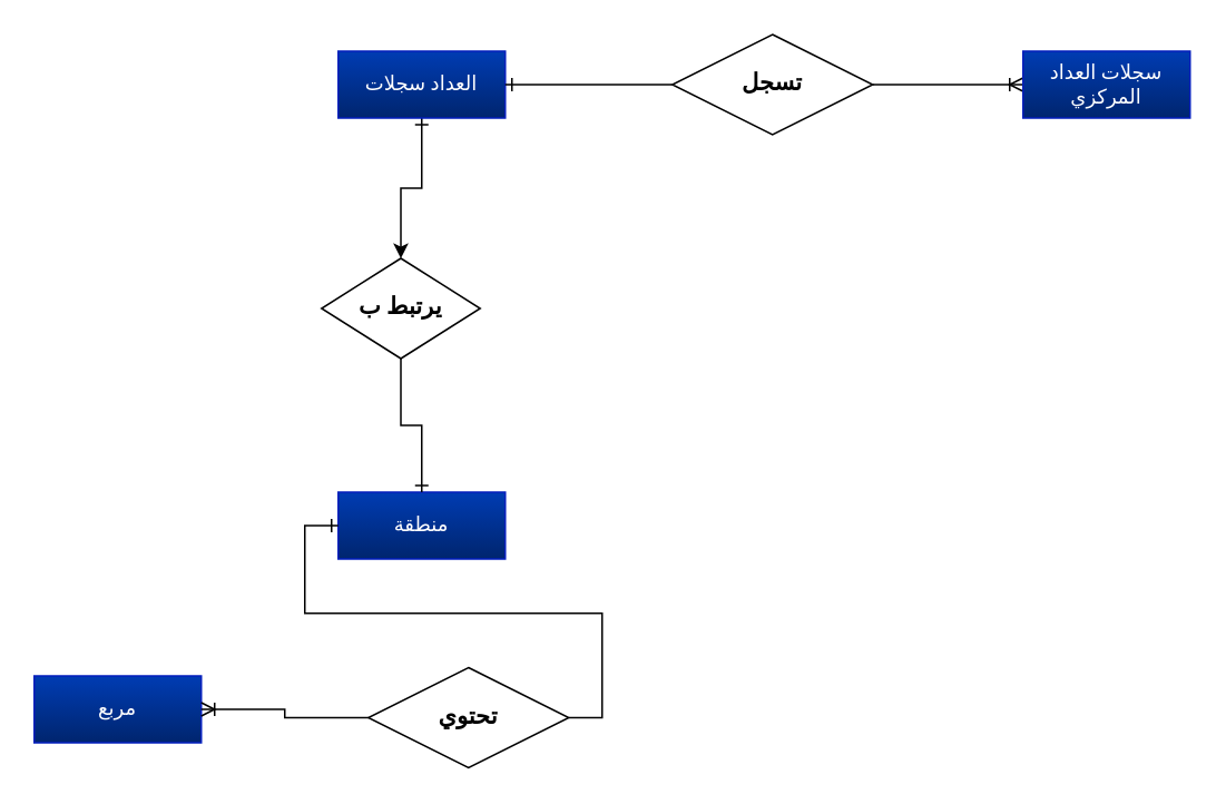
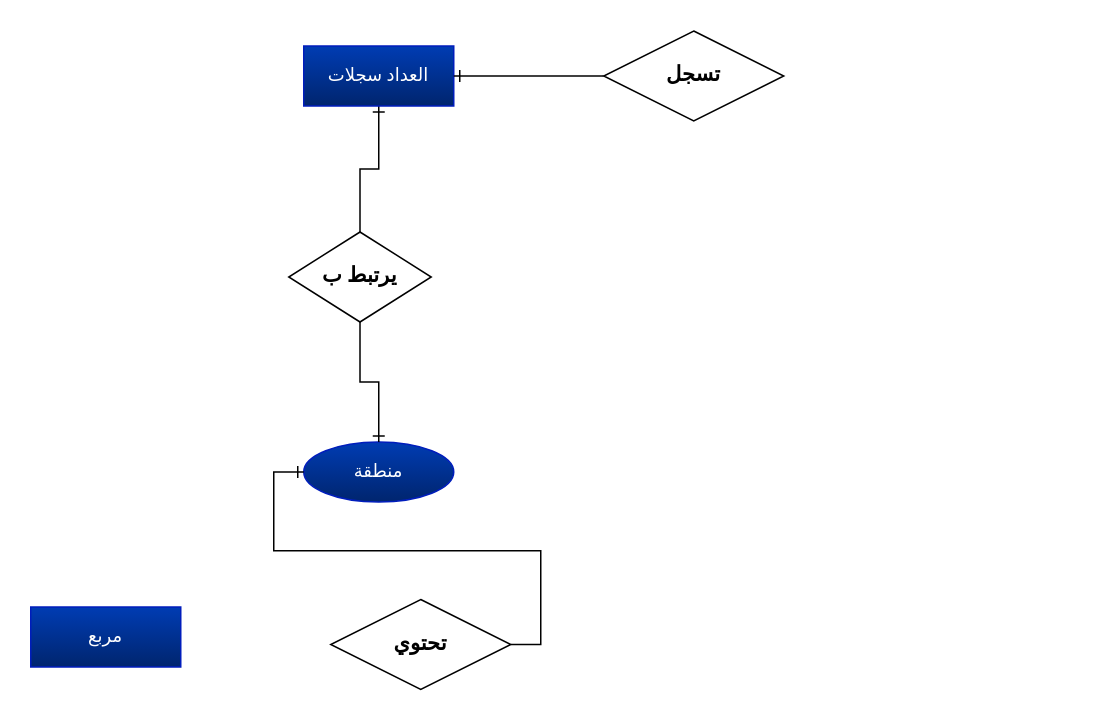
- <mxCell id="7" value="" style="edgeStyle=orthogonalEdgeStyle;rounded=0;orthogonalLoop=1;jettySize=auto;html=1;exitX=0;exitY=0.5;exitDx=0;exitDy=0;entryX=1;entryY=0.5;entryDx=0;entryDy=0;endArrow=none;startFill=0;startArrow=ERoneToMany;fontSize=14;spacingBottom=0;spacingLeft=20;fontStyle=1" parent="1" source="8" target="10" edge="1"><mxGeometry x="-0.333" y="-10" relative="1" as="geometry"><mxPoint as="offset" /></mxGeometry></mxCell>
- <mxCell id="8" value="سجلات العداد المركزي" style="whiteSpace=wrap;html=1;align=center;fontFamily=Readex Pro;fontSize=12;fontStyle=0;fontSource=https%3A%2F%2Ffonts.googleapis.com%2Fcss%3Ffamily%3DReadex%2BPro;gradientDirection=south;shadow=0;glass=0;rounded=0;fillColor=#003CB3;strokeColor=#001DBC;verticalAlign=middle;fontColor=#ffffff;gradientColor=#00256E;" parent="1" vertex="1"><mxGeometry x="612" y="30" width="100" height="40" as="geometry" /></mxCell>
- <mxCell id="3" value="" style="edgeStyle=orthogonalEdgeStyle;rounded=0;orthogonalLoop=1;jettySize=auto;html=1;exitX=0.5;exitY=1;exitDx=0;exitDy=0;entryX=0.5;entryY=0;entryDx=0;entryDy=0;endArrow=classic;startFill=0;startArrow=ERone;fontSize=14;spacingBottom=0;spacingLeft=20;fontStyle=1;" parent="1" source="4" target="6" edge="1"><mxGeometry x="-0.333" y="-10" relative="1" as="geometry"><mxPoint as="offset" /></mxGeometry></mxCell>
+ <mxCell id="3" value="" style="edgeStyle=orthogonalEdgeStyle;rounded=0;orthogonalLoop=1;jettySize=auto;html=1;exitX=0.5;exitY=1;exitDx=0;exitDy=0;entryX=0.5;entryY=0;entryDx=0;entryDy=0;endArrow=none;startFill=0;startArrow=ERone;fontSize=14;spacingBottom=0;spacingLeft=20;fontStyle=1" parent="1" source="4" target="6" edge="1"><mxGeometry x="-0.333" y="-10" relative="1" as="geometry"><mxPoint as="offset" /></mxGeometry></mxCell>
- <mxCell id="2" value="منطقة" style="whiteSpace=wrap;html=1;align=center;fontFamily=Readex Pro;fontSize=12;fontStyle=0;fontSource=https%3A%2F%2Ffonts.googleapis.com%2Fcss%3Ffamily%3DReadex%2BPro;gradientDirection=south;shadow=0;glass=0;rounded=0;fillColor=#003CB3;strokeColor=#001DBC;verticalAlign=middle;fontColor=#ffffff;gradientColor=#00256E;" parent="1" vertex="1"><mxGeometry x="202" y="294" width="100" height="40" as="geometry" /></mxCell>
+ <mxCell id="2" value="منطقة" style="ellipse;whiteSpace=wrap;html=1;align=center;fontFamily=Readex Pro;fontSize=12;fontStyle=0;fontSource=https%3A%2F%2Ffonts.googleapis.com%2Fcss%3Ffamily%3DReadex%2BPro;gradientDirection=south;shadow=0;glass=0;fillColor=#003CB3;strokeColor=#001DBC;verticalAlign=middle;fontColor=#ffffff;gradientColor=#00256E;" parent="1" vertex="1"><mxGeometry x="202" y="294" width="100" height="40" as="geometry" /></mxCell>
- <mxCell id="13" value="" style="edgeStyle=orthogonalEdgeStyle;rounded=0;orthogonalLoop=1;jettySize=auto;html=1;entryX=1;entryY=0.5;entryDx=0;entryDy=0;endArrow=ERoneToMany;endFill=0;fontStyle=1;fontSize=14;spacingRight=20;" edge="1" parent="1" source="14" target="12"><mxGeometry x="0.4" y="-10" relative="1" as="geometry"><mxPoint as="offset" /></mxGeometry></mxCell>
